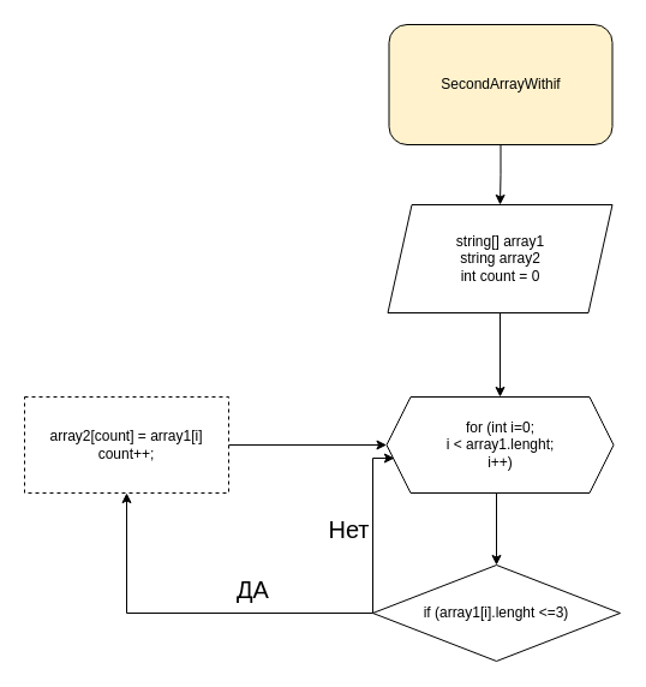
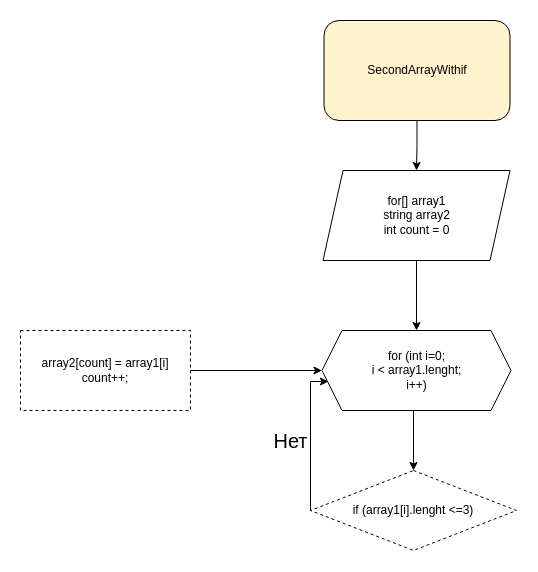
- <mxCell id="5" value="string[] array1&lt;br&gt;string array2&lt;br&gt;int count = 0" style="shape=parallelogram;perimeter=parallelogramPerimeter;whiteSpace=wrap;html=1;fixedSize=1;" vertex="1" parent="1"><mxGeometry x="322.5" y="170" width="187" height="90" as="geometry" /></mxCell>
+ <mxCell id="5" value="for[] array1&lt;br&gt;string array2&lt;br&gt;int count = 0" style="shape=parallelogram;perimeter=parallelogramPerimeter;whiteSpace=wrap;html=1;fixedSize=1;" vertex="1" parent="1"><mxGeometry x="322.5" y="170" width="187" height="90" as="geometry" /></mxCell>
- <mxCell id="8" value="&lt;font style=&quot;font-size: 20px;&quot;&gt;ДА&lt;/font&gt;" style="edgeStyle=orthogonalEdgeStyle;rounded=0;orthogonalLoop=1;jettySize=auto;html=1;exitX=0;exitY=0.5;exitDx=0;exitDy=0;entryX=0.5;entryY=1;entryDx=0;entryDy=0;jumpSize=24;" edge="1" parent="1" source="10" target="12"><mxGeometry x="-0.344" y="-20" relative="1" as="geometry"><mxPoint x="90" y="510" as="targetPoint" /><mxPoint as="offset" /></mxGeometry></mxCell>
- <mxCell id="10" value="if (array1[i].lenght &amp;lt;=3)" style="rhombus;whiteSpace=wrap;html=1;" vertex="1" parent="1"><mxGeometry x="310" y="470" width="206" height="80" as="geometry" /></mxCell>
+ <mxCell id="10" value="if (array1[i].lenght &amp;lt;=3)" style="rhombus;whiteSpace=wrap;html=1;dashed=1;" vertex="1" parent="1"><mxGeometry x="310" y="470" width="206" height="80" as="geometry" /></mxCell>
